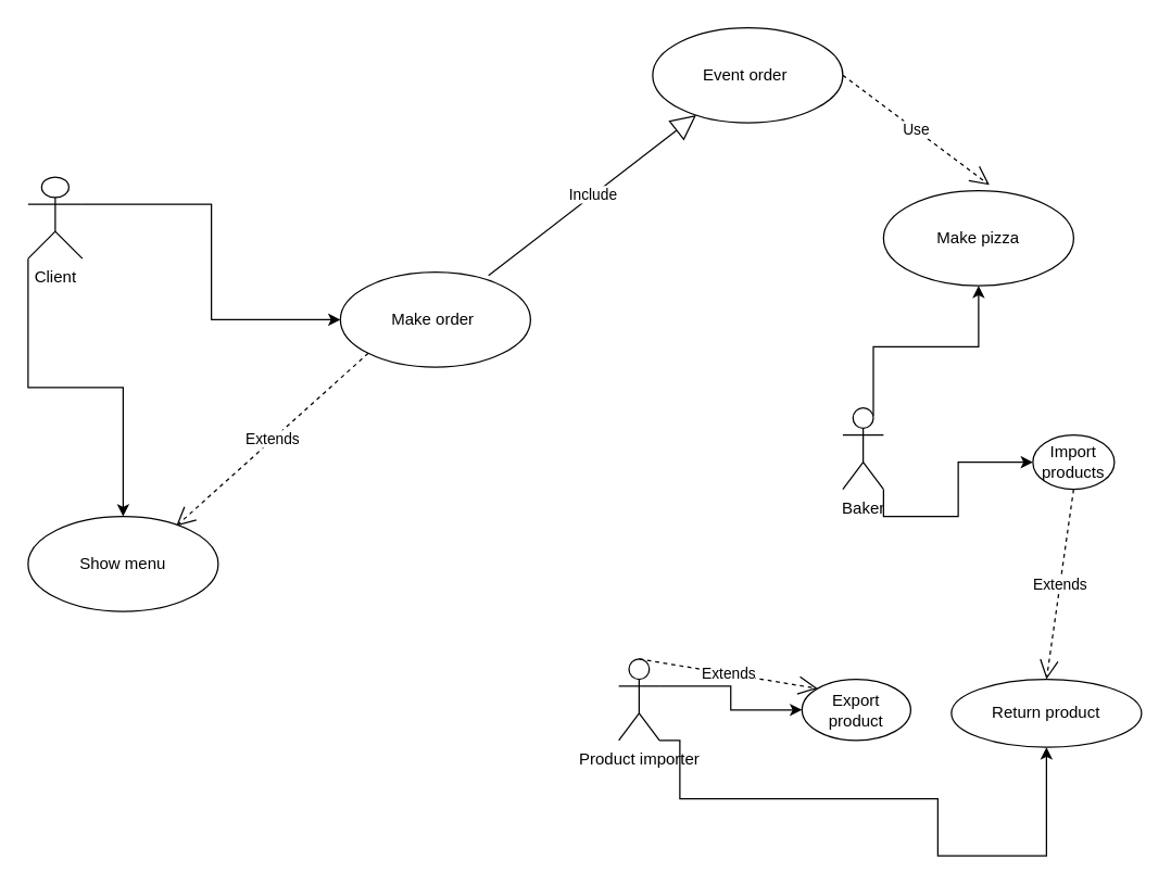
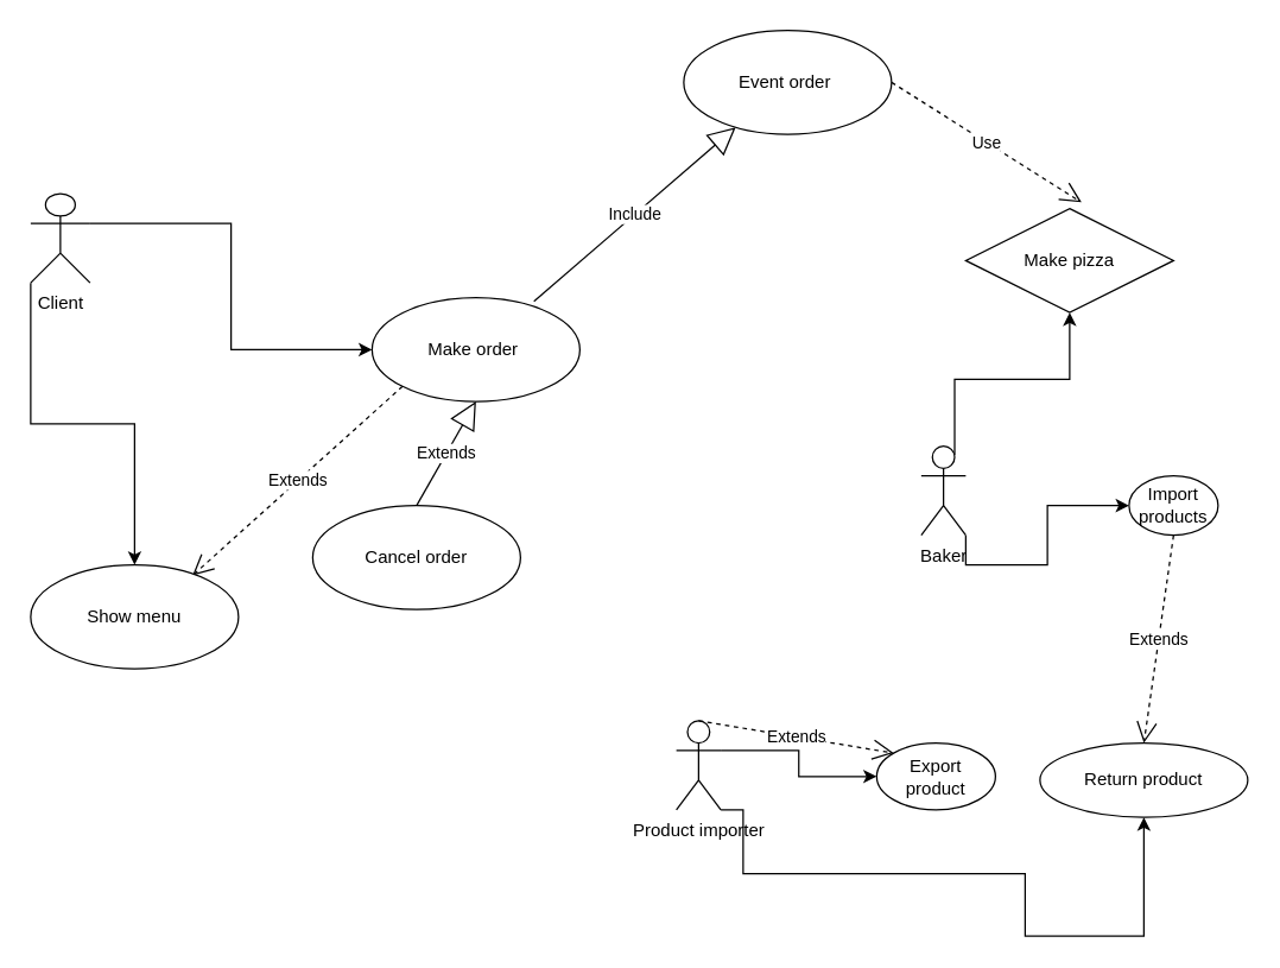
- <mxCell id="10" value="Event order&amp;nbsp;" style="ellipse;whiteSpace=wrap;html=1;" vertex="1" parent="1"><mxGeometry x="480" y="20" width="140" height="70" as="geometry" /></mxCell>
+ <mxCell id="10" value="Event order&amp;nbsp;" style="ellipse;whiteSpace=wrap;html=1;" vertex="1" parent="1"><mxGeometry x="460" y="20" width="140" height="70" as="geometry" /></mxCell>
- <mxCell id="14" value="Make pizza" style="ellipse;whiteSpace=wrap;html=1;" vertex="1" parent="1"><mxGeometry x="650" y="140" width="140" height="70" as="geometry" /></mxCell>
+ <mxCell id="14" value="Make pizza" style="rhombus;whiteSpace=wrap;html=1;" vertex="1" parent="1"><mxGeometry x="650" y="140" width="140" height="70" as="geometry" /></mxCell>
+ <mxCell id="7" value="Extends" style="endArrow=block;endSize=16;endFill=0;html=1;exitX=0.5;exitY=0;exitDx=0;exitDy=0;entryX=0.5;entryY=1;entryDx=0;entryDy=0;" edge="1" parent="1" source="8" target="6"><mxGeometry width="160" relative="1" as="geometry"><mxPoint x="280" y="320" as="sourcePoint" /><mxPoint x="280" y="300" as="targetPoint" /></mxGeometry></mxCell>
+ <mxCell id="8" value="Cancel order" style="ellipse;whiteSpace=wrap;html=1;" vertex="1" parent="1"><mxGeometry x="210" y="340" width="140" height="70" as="geometry" /></mxCell>
